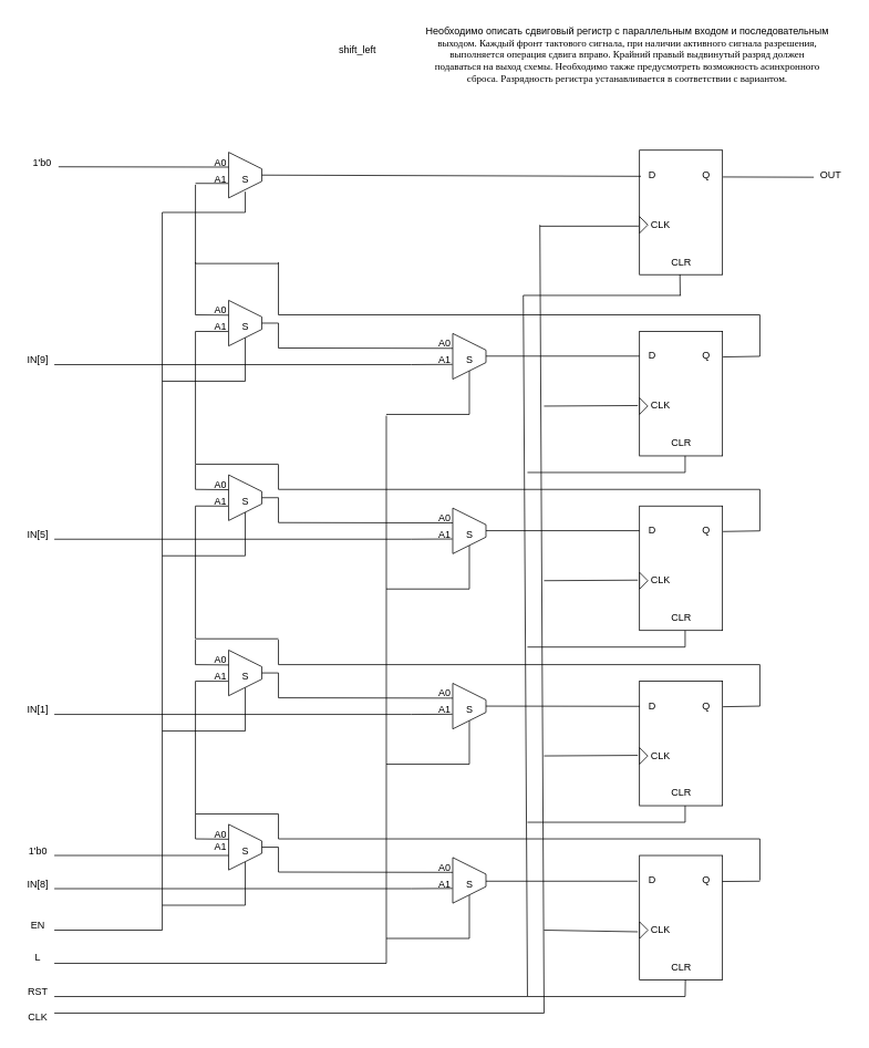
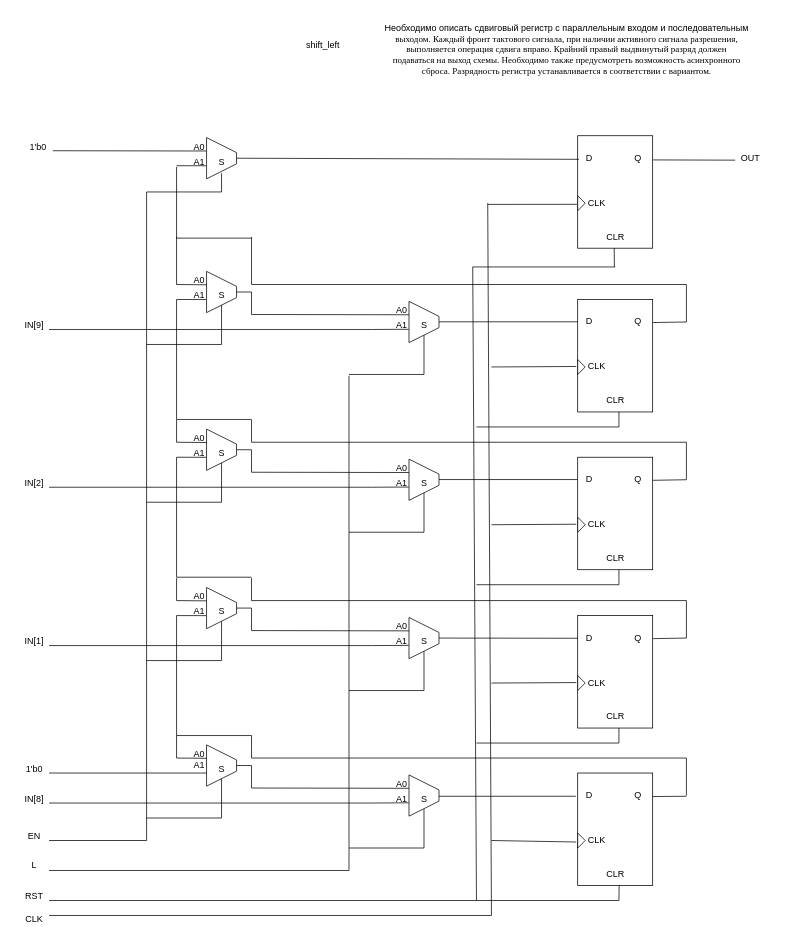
- <mxCell id="100" value="IN[5]" style="text;html=1;align=center;verticalAlign=middle;resizable=0;points=[];autosize=1;strokeColor=none;fillColor=none;" parent="1" vertex="1"><mxGeometry x="20" y="628.82" width="50" height="30" as="geometry" /></mxCell>
+ <mxCell id="100" value="IN[2]" style="text;html=1;align=center;verticalAlign=middle;resizable=0;points=[];autosize=1;strokeColor=none;fillColor=none;" parent="1" vertex="1"><mxGeometry x="20" y="628.82" width="50" height="30" as="geometry" /></mxCell>
